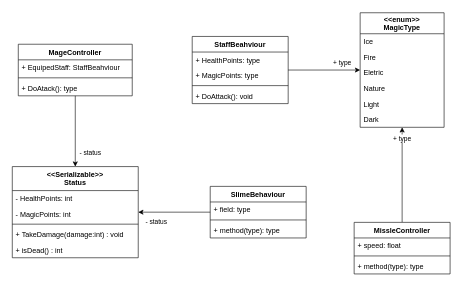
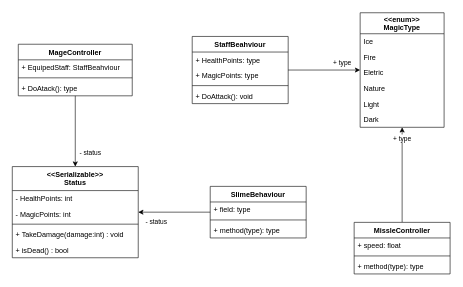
- <mxCell id="26" value="+ isDead() : int" style="text;strokeColor=none;fillColor=none;align=left;verticalAlign=top;spacingLeft=4;spacingRight=4;overflow=hidden;rotatable=0;points=[[0,0.5],[1,0.5]];portConstraint=eastwest;" parent="21" vertex="1"><mxGeometry y="126" width="210" height="26" as="geometry" /></mxCell>
+ <mxCell id="26" value="+ isDead() : bool" style="text;strokeColor=none;fillColor=none;align=left;verticalAlign=top;spacingLeft=4;spacingRight=4;overflow=hidden;rotatable=0;points=[[0,0.5],[1,0.5]];portConstraint=eastwest;" parent="21" vertex="1"><mxGeometry y="126" width="210" height="26" as="geometry" /></mxCell>
